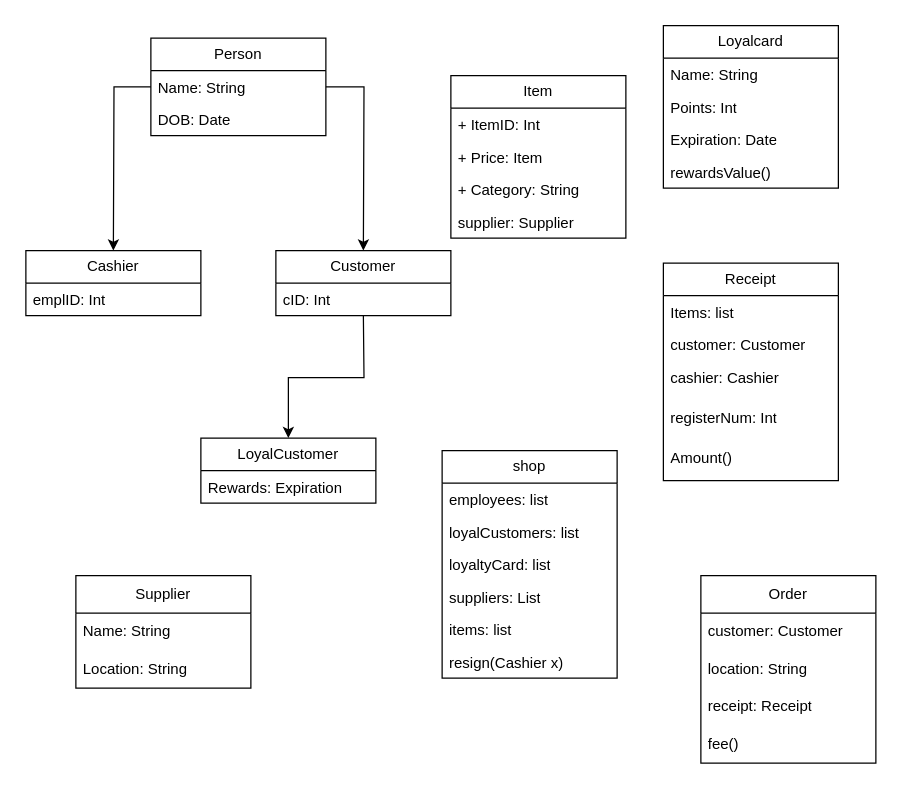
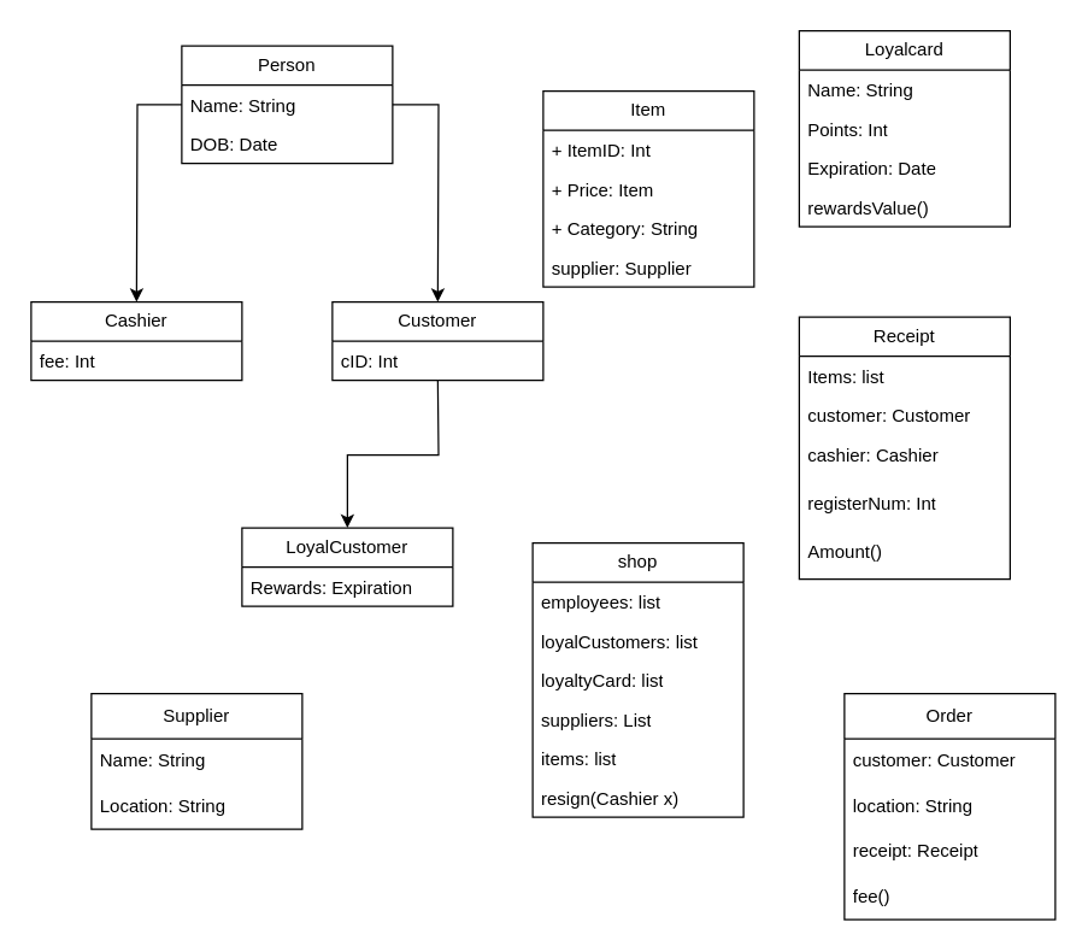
- <mxCell id="36" value="emplID: Int" style="text;strokeColor=none;fillColor=none;align=left;verticalAlign=top;spacingLeft=4;spacingRight=4;overflow=hidden;rotatable=0;points=[[0,0.5],[1,0.5]];portConstraint=eastwest;whiteSpace=wrap;html=1;" parent="35" vertex="1"><mxGeometry y="26" width="140" height="26" as="geometry" /></mxCell>
+ <mxCell id="36" value="fee: Int" style="text;strokeColor=none;fillColor=none;align=left;verticalAlign=top;spacingLeft=4;spacingRight=4;overflow=hidden;rotatable=0;points=[[0,0.5],[1,0.5]];portConstraint=eastwest;whiteSpace=wrap;html=1;" parent="35" vertex="1"><mxGeometry y="26" width="140" height="26" as="geometry" /></mxCell>
